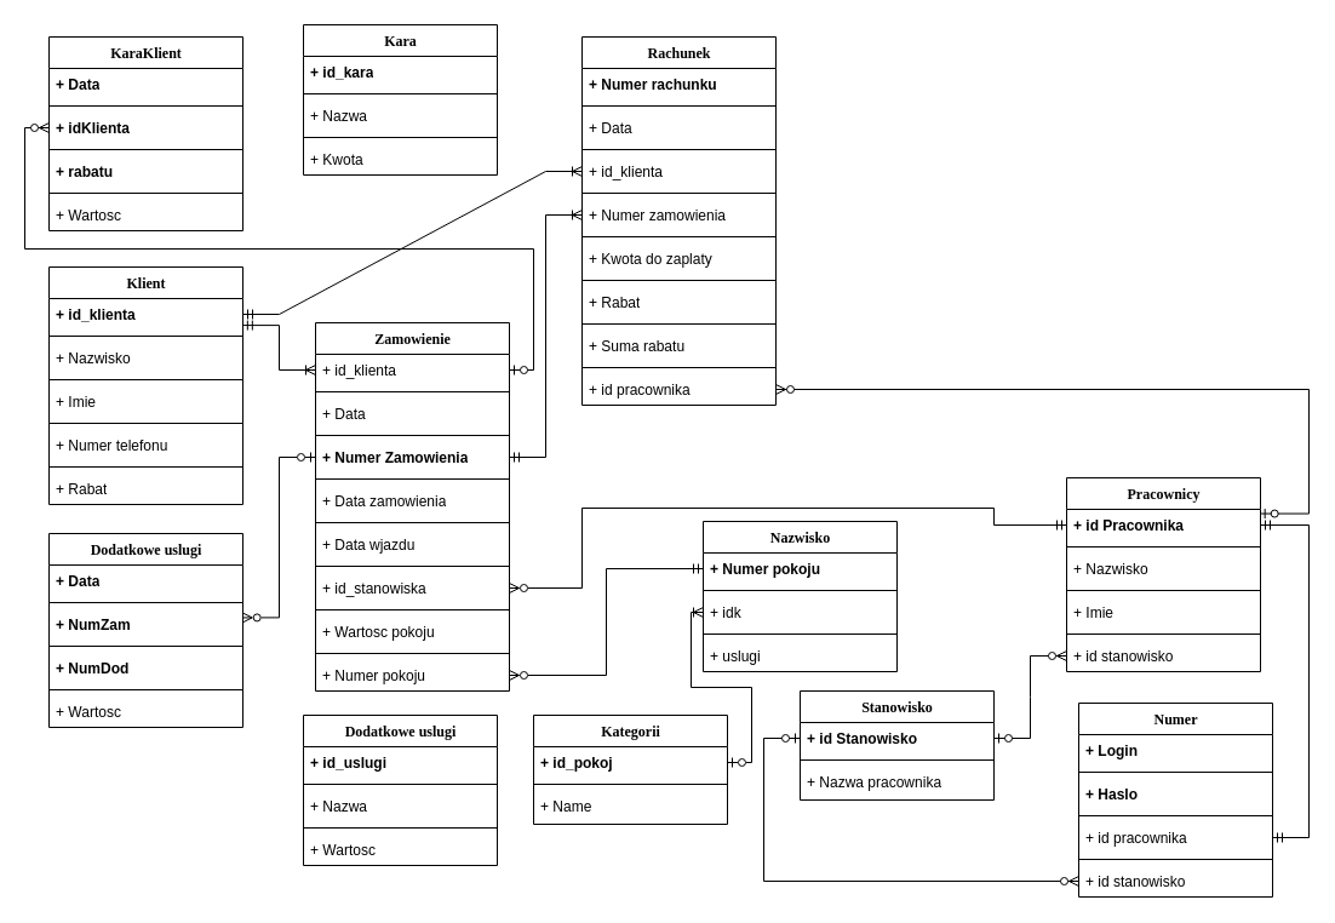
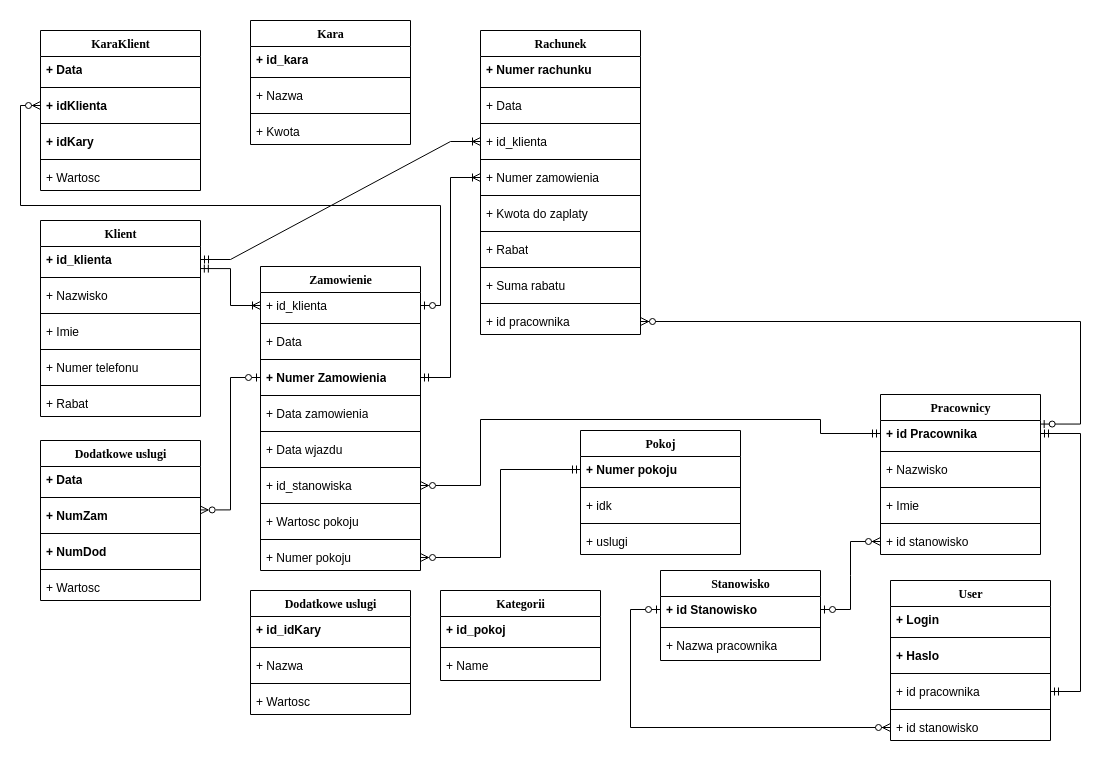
- <mxCell id="17" value="&lt;b&gt;+ rabatu&lt;/b&gt;" style="text;html=1;strokeColor=none;fillColor=none;align=left;verticalAlign=top;spacingLeft=4;spacingRight=4;whiteSpace=wrap;overflow=hidden;rotatable=0;points=[[0,0.5],[1,0.5]];portConstraint=eastwest;" parent="12" vertex="1"><mxGeometry y="98" width="160" height="26" as="geometry" /></mxCell>
+ <mxCell id="17" value="&lt;b&gt;+ idKary&lt;/b&gt;" style="text;html=1;strokeColor=none;fillColor=none;align=left;verticalAlign=top;spacingLeft=4;spacingRight=4;whiteSpace=wrap;overflow=hidden;rotatable=0;points=[[0,0.5],[1,0.5]];portConstraint=eastwest;" parent="12" vertex="1"><mxGeometry y="98" width="160" height="26" as="geometry" /></mxCell>
- <mxCell id="87" value="Nazwisko" style="swimlane;html=1;fontStyle=1;align=center;verticalAlign=top;childLayout=stackLayout;horizontal=1;startSize=26;horizontalStack=0;resizeParent=1;resizeLast=0;collapsible=1;marginBottom=0;swimlaneFillColor=#ffffff;rounded=0;shadow=0;comic=0;labelBackgroundColor=none;strokeWidth=1;fillColor=none;fontFamily=Verdana;fontSize=12;strokeColor=#000000;" parent="1" vertex="1"><mxGeometry x="580" y="430" width="160" height="124" as="geometry" /></mxCell>
+ <mxCell id="87" value="Pokoj" style="swimlane;html=1;fontStyle=1;align=center;verticalAlign=top;childLayout=stackLayout;horizontal=1;startSize=26;horizontalStack=0;resizeParent=1;resizeLast=0;collapsible=1;marginBottom=0;swimlaneFillColor=#ffffff;rounded=0;shadow=0;comic=0;labelBackgroundColor=none;strokeWidth=1;fillColor=none;fontFamily=Verdana;fontSize=12;strokeColor=#000000;" parent="1" vertex="1"><mxGeometry x="580" y="430" width="160" height="124" as="geometry" /></mxCell>
- <mxCell id="9" value="" style="edgeStyle=orthogonalEdgeStyle;fontSize=12;html=1;endArrow=ERoneToMany;startArrow=ERzeroToOne;rounded=0;entryX=0;entryY=0.5;entryDx=0;entryDy=0;exitX=1;exitY=0.5;exitDx=0;exitDy=0;startFill=0;" parent="1" source="84" target="90" edge="1"><mxGeometry width="100" height="100" relative="1" as="geometry"><mxPoint x="760" y="330" as="sourcePoint" /><mxPoint x="920" y="161" as="targetPoint" /><Array as="points"><mxPoint x="620" y="629" /><mxPoint x="620" y="567" /><mxPoint x="570" y="567" /><mxPoint x="570" y="505" /></Array></mxGeometry></mxCell>
- <mxCell id="65" value="Numer" style="swimlane;html=1;fontStyle=1;align=center;verticalAlign=top;childLayout=stackLayout;horizontal=1;startSize=26;horizontalStack=0;resizeParent=1;resizeLast=0;collapsible=1;marginBottom=0;swimlaneFillColor=#ffffff;rounded=0;shadow=0;comic=0;labelBackgroundColor=none;strokeWidth=1;fillColor=none;fontFamily=Verdana;fontSize=12;strokeColor=#000000;" parent="1" vertex="1"><mxGeometry x="890" y="580" width="160" height="160" as="geometry" /></mxCell>
+ <mxCell id="65" value="User" style="swimlane;html=1;fontStyle=1;align=center;verticalAlign=top;childLayout=stackLayout;horizontal=1;startSize=26;horizontalStack=0;resizeParent=1;resizeLast=0;collapsible=1;marginBottom=0;swimlaneFillColor=#ffffff;rounded=0;shadow=0;comic=0;labelBackgroundColor=none;strokeWidth=1;fillColor=none;fontFamily=Verdana;fontSize=12;strokeColor=#000000;" parent="1" vertex="1"><mxGeometry x="890" y="580" width="160" height="160" as="geometry" /></mxCell>
- <mxCell id="31" value="&lt;b&gt;+ id_uslugi&lt;/b&gt;" style="text;html=1;strokeColor=none;fillColor=none;align=left;verticalAlign=top;spacingLeft=4;spacingRight=4;whiteSpace=wrap;overflow=hidden;rotatable=0;points=[[0,0.5],[1,0.5]];portConstraint=eastwest;" parent="30" vertex="1"><mxGeometry y="26" width="160" height="26" as="geometry" /></mxCell>
+ <mxCell id="31" value="&lt;b&gt;+ id_idKary&lt;/b&gt;" style="text;html=1;strokeColor=none;fillColor=none;align=left;verticalAlign=top;spacingLeft=4;spacingRight=4;whiteSpace=wrap;overflow=hidden;rotatable=0;points=[[0,0.5],[1,0.5]];portConstraint=eastwest;" parent="30" vertex="1"><mxGeometry y="26" width="160" height="26" as="geometry" /></mxCell>
